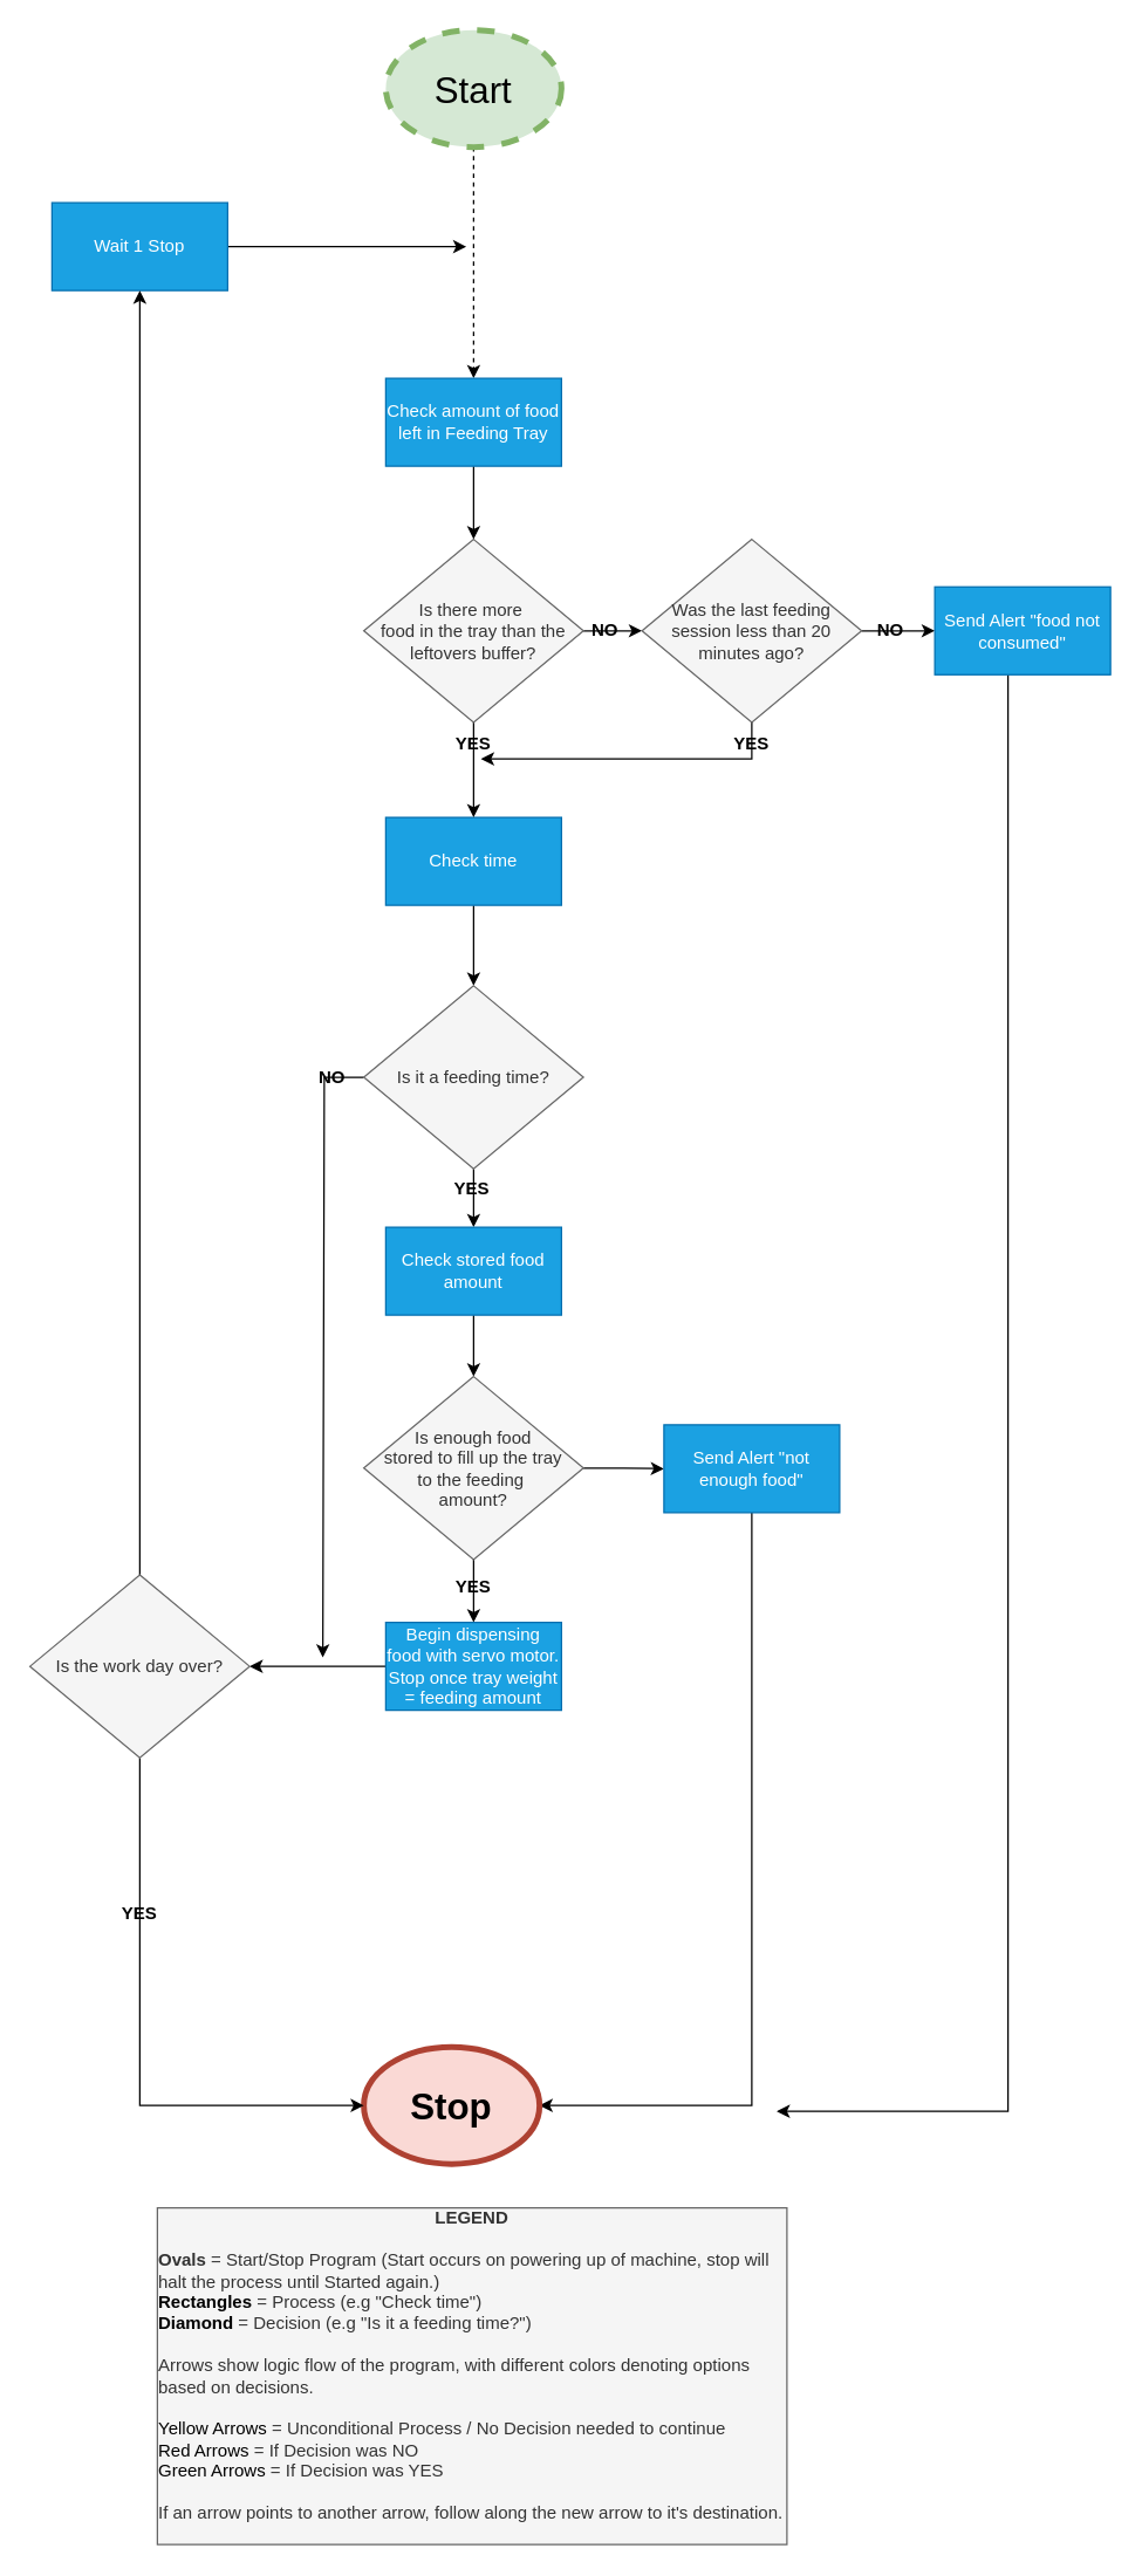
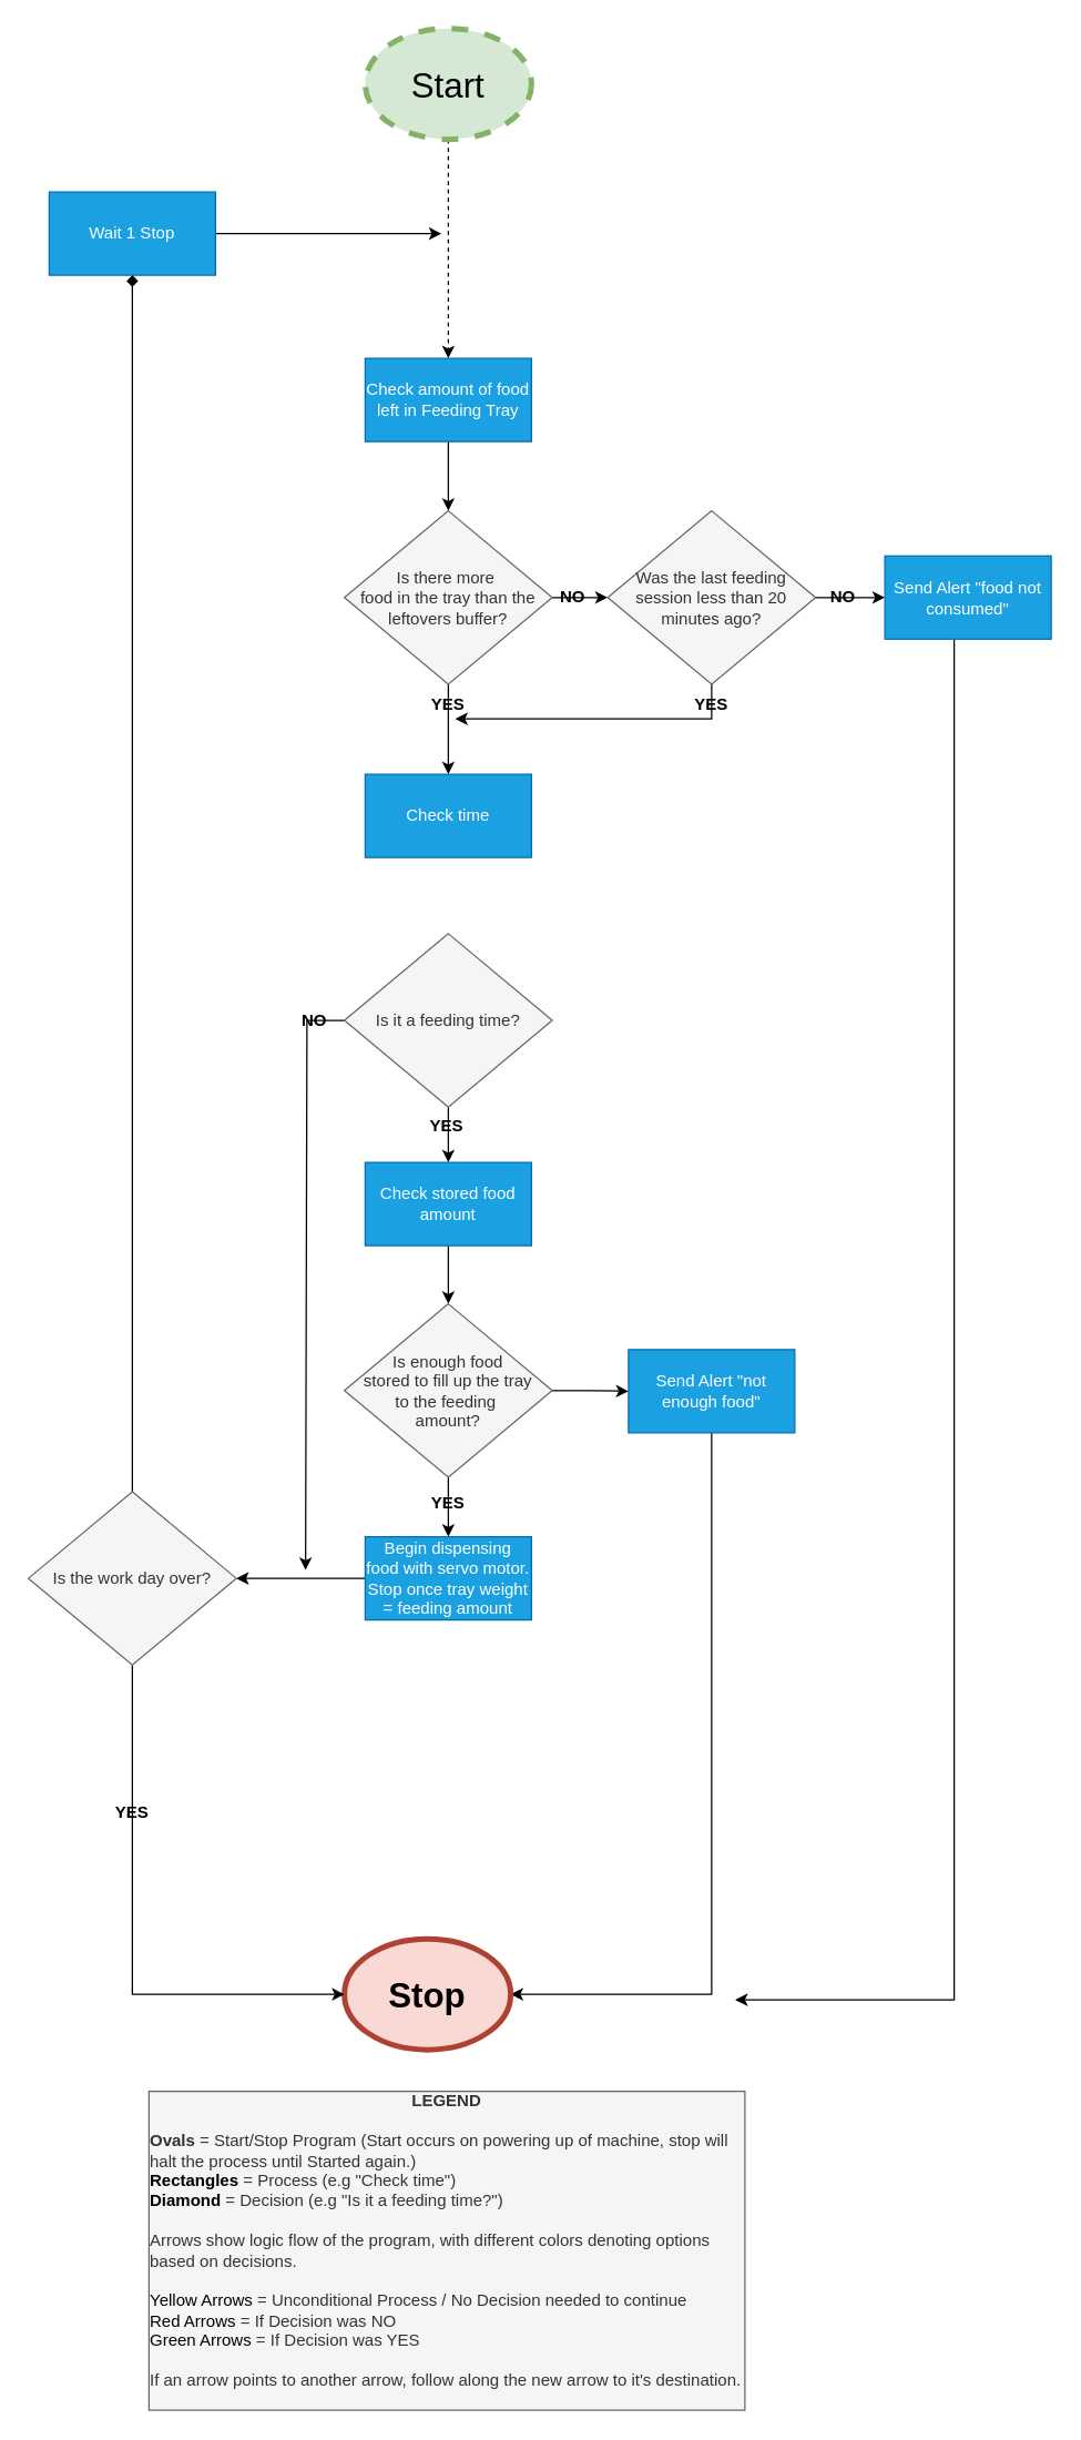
- <mxCell id="28" style="edgeStyle=orthogonalEdgeStyle;rounded=0;orthogonalLoop=1;jettySize=auto;html=1;entryX=0.5;entryY=1;entryDx=0;entryDy=0;strokeColor=light-dark(#000000,#FF0000);strokeWidth=1;exitX=0.5;exitY=0;exitDx=0;exitDy=0;" edge="1" parent="1" source="40" target="20"><mxGeometry relative="1" as="geometry"><mxPoint x="168" y="708" as="targetPoint" /></mxGeometry></mxCell>
+ <mxCell id="28" style="edgeStyle=orthogonalEdgeStyle;rounded=0;orthogonalLoop=1;jettySize=auto;html=1;entryX=0.5;entryY=1;entryDx=0;entryDy=0;strokeColor=light-dark(#000000,#FF0000);strokeWidth=1;exitX=0.5;exitY=0;exitDx=0;exitDy=0;endArrow=diamond;" edge="1" parent="1" source="40" target="20"><mxGeometry relative="1" as="geometry"><mxPoint x="168" y="708" as="targetPoint" /></mxGeometry></mxCell>
- <mxCell id="4" style="edgeStyle=orthogonalEdgeStyle;rounded=0;orthogonalLoop=1;jettySize=auto;html=1;strokeColor=light-dark(#000000,#FFFF33);" edge="1" parent="1" source="5" target="8"><mxGeometry relative="1" as="geometry" /></mxCell>
